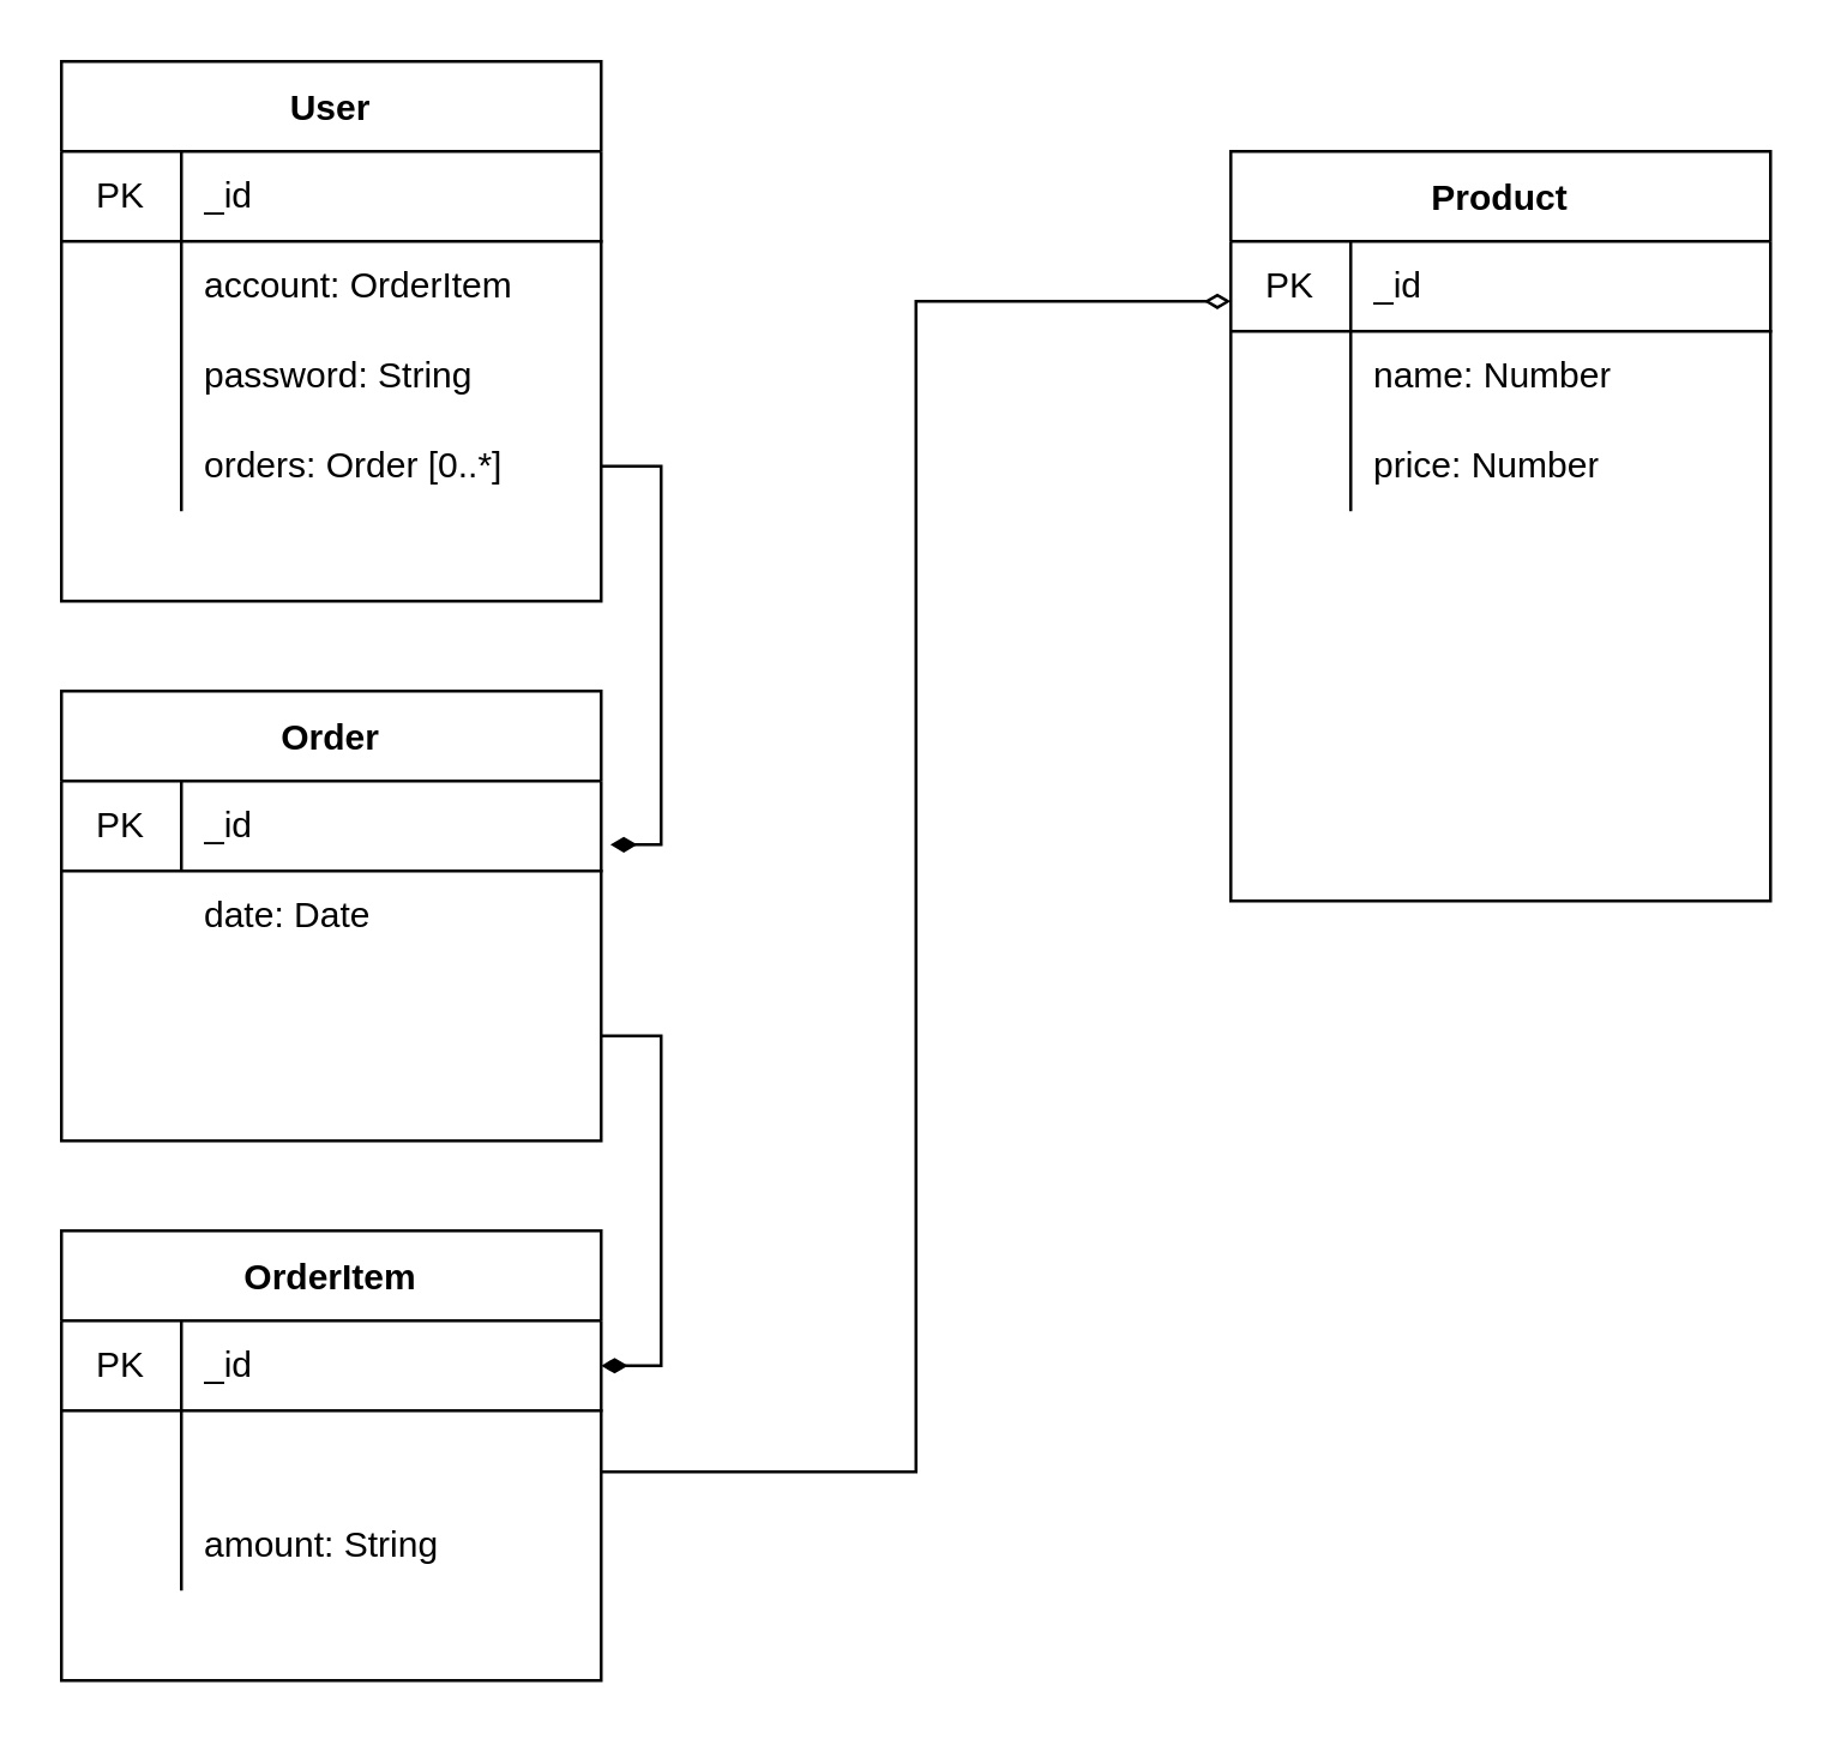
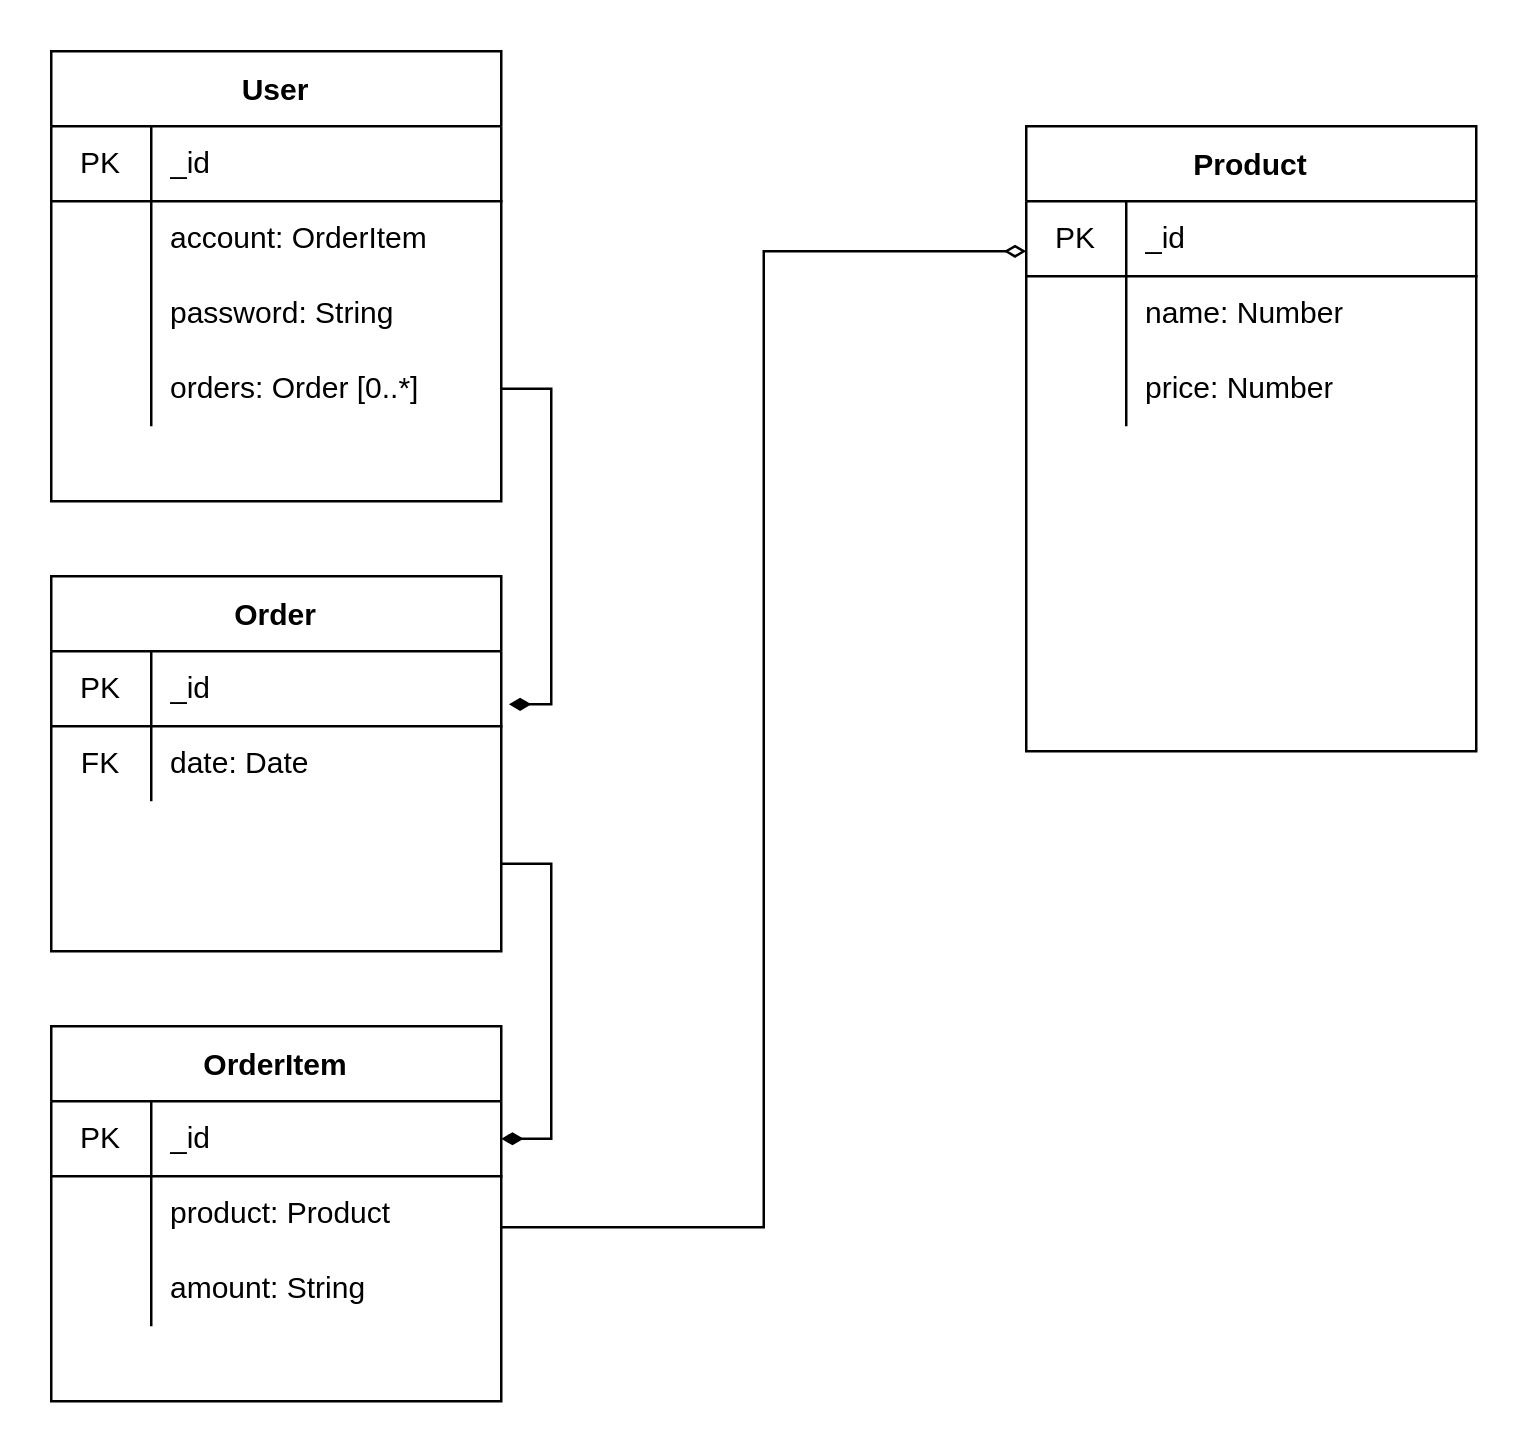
+ <mxCell id="30" value="FK" style="shape=partialRectangle;html=1;whiteSpace=wrap;connectable=0;fillColor=none;top=0;left=0;bottom=0;right=0;overflow=hidden;" vertex="1" parent="29"><mxGeometry width="40" height="30" as="geometry" /></mxCell>
+ <mxCell id="41" value="product: Product" style="shape=partialRectangle;html=1;whiteSpace=wrap;connectable=0;fillColor=none;top=0;left=0;bottom=0;right=0;align=left;spacingLeft=6;overflow=hidden;" vertex="1" parent="39"><mxGeometry x="40" width="140" height="30" as="geometry" /></mxCell>
